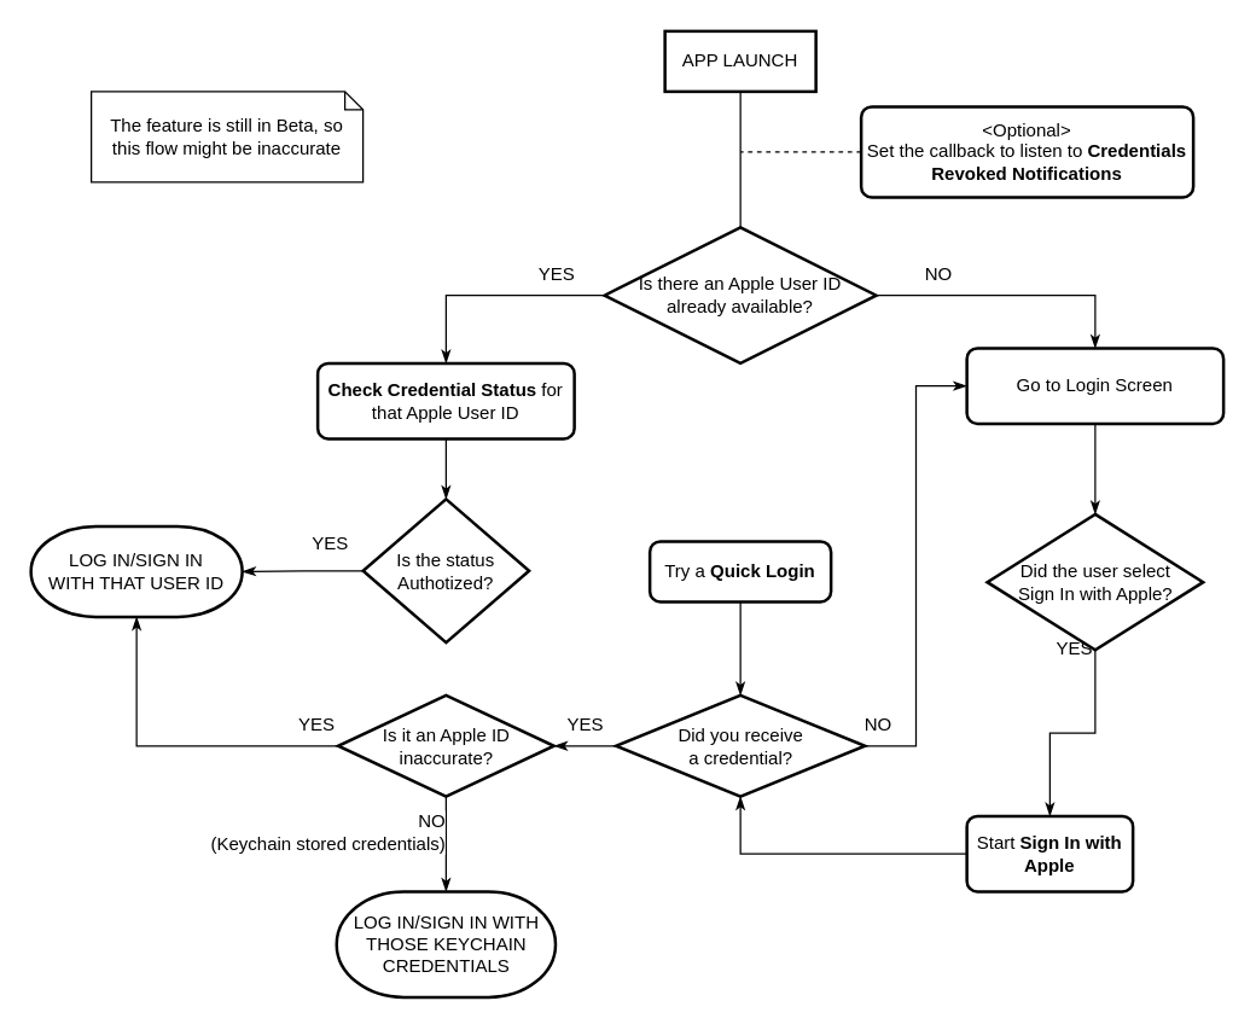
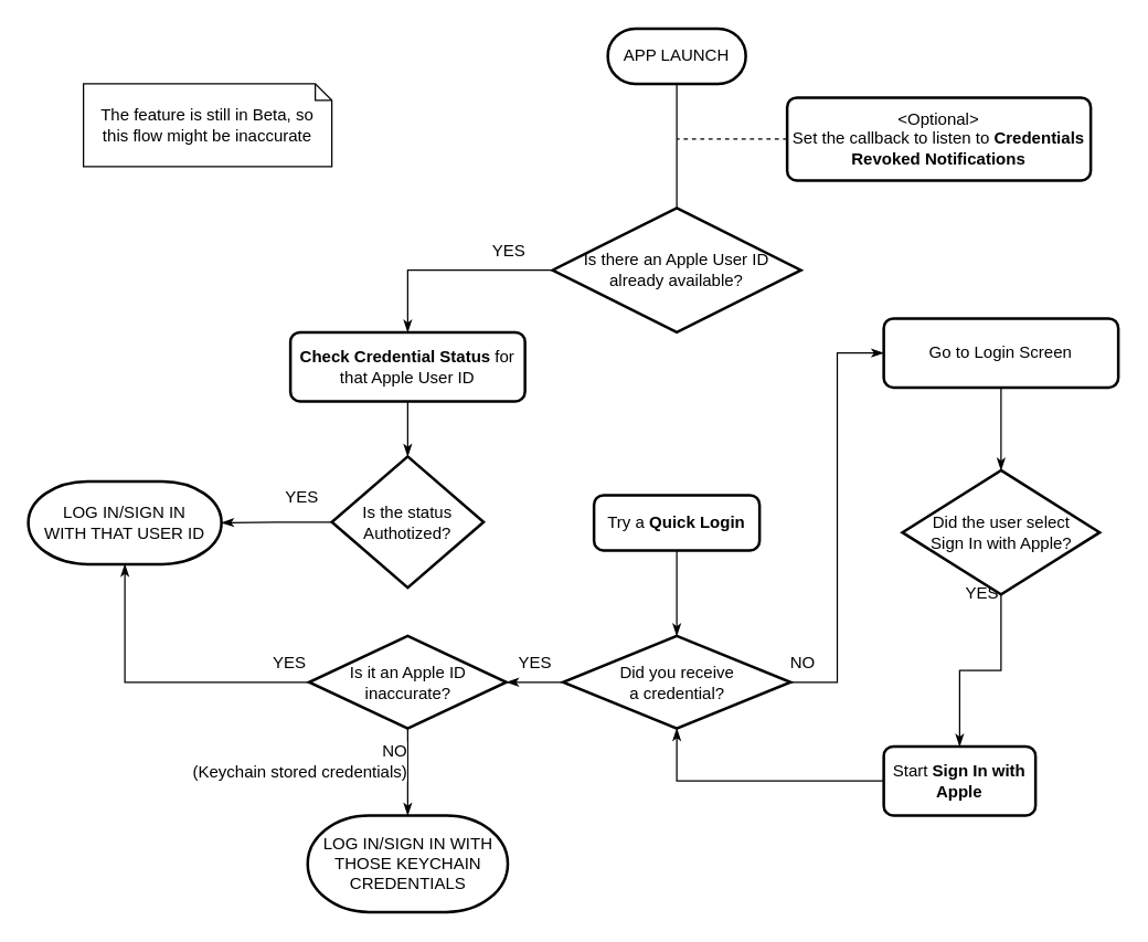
- <mxCell id="8" value="APP LAUNCH" style="whiteSpace=wrap;html=1;absoluteArcSize=1;arcSize=60;strokeWidth=2;rounded=0;" vertex="1" parent="1"><mxGeometry x="440" y="20" width="100" height="40" as="geometry" /></mxCell>
+ <mxCell id="8" value="APP LAUNCH" style="rounded=1;whiteSpace=wrap;html=1;absoluteArcSize=1;arcSize=60;strokeWidth=2;" vertex="1" parent="1"><mxGeometry x="440" y="20" width="100" height="40" as="geometry" /></mxCell>
- <mxCell id="4" style="edgeStyle=orthogonalEdgeStyle;rounded=0;orthogonalLoop=1;jettySize=auto;html=1;entryX=0.5;entryY=0;entryDx=0;entryDy=0;endArrow=classicThin;endFill=1;" edge="1" parent="1" source="6" target="31"><mxGeometry relative="1" as="geometry" /></mxCell>
- <mxCell id="5" value="NO" style="text;html=1;resizable=0;points=[];align=center;verticalAlign=middle;labelBackgroundColor=#ffffff;" vertex="1" connectable="0" parent="4"><mxGeometry x="-0.611" relative="1" as="geometry"><mxPoint x="5" y="-15" as="offset" /></mxGeometry></mxCell>
